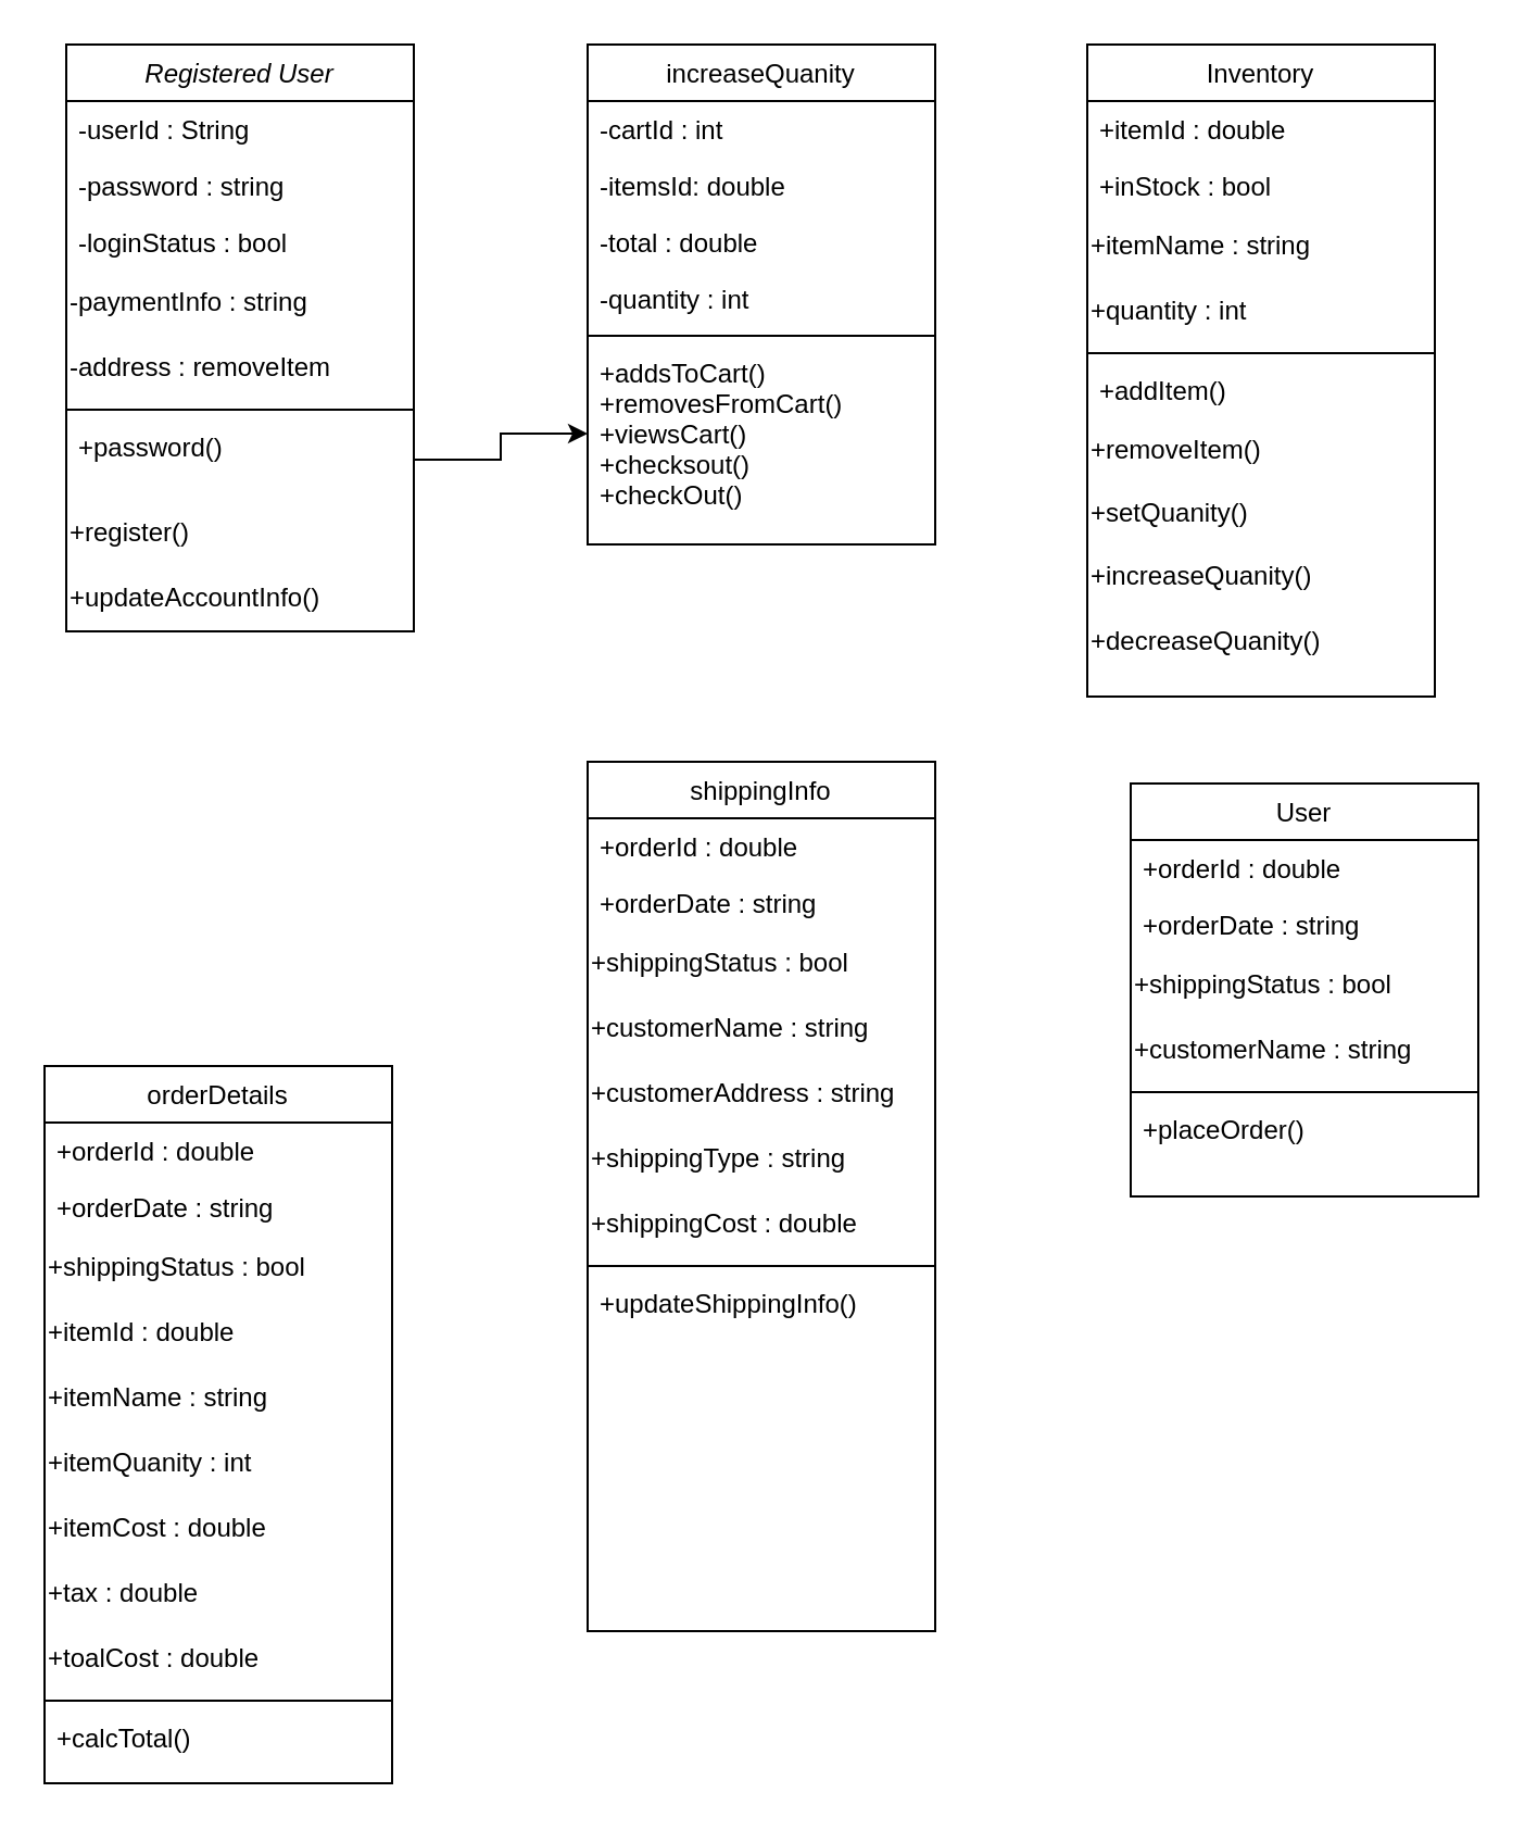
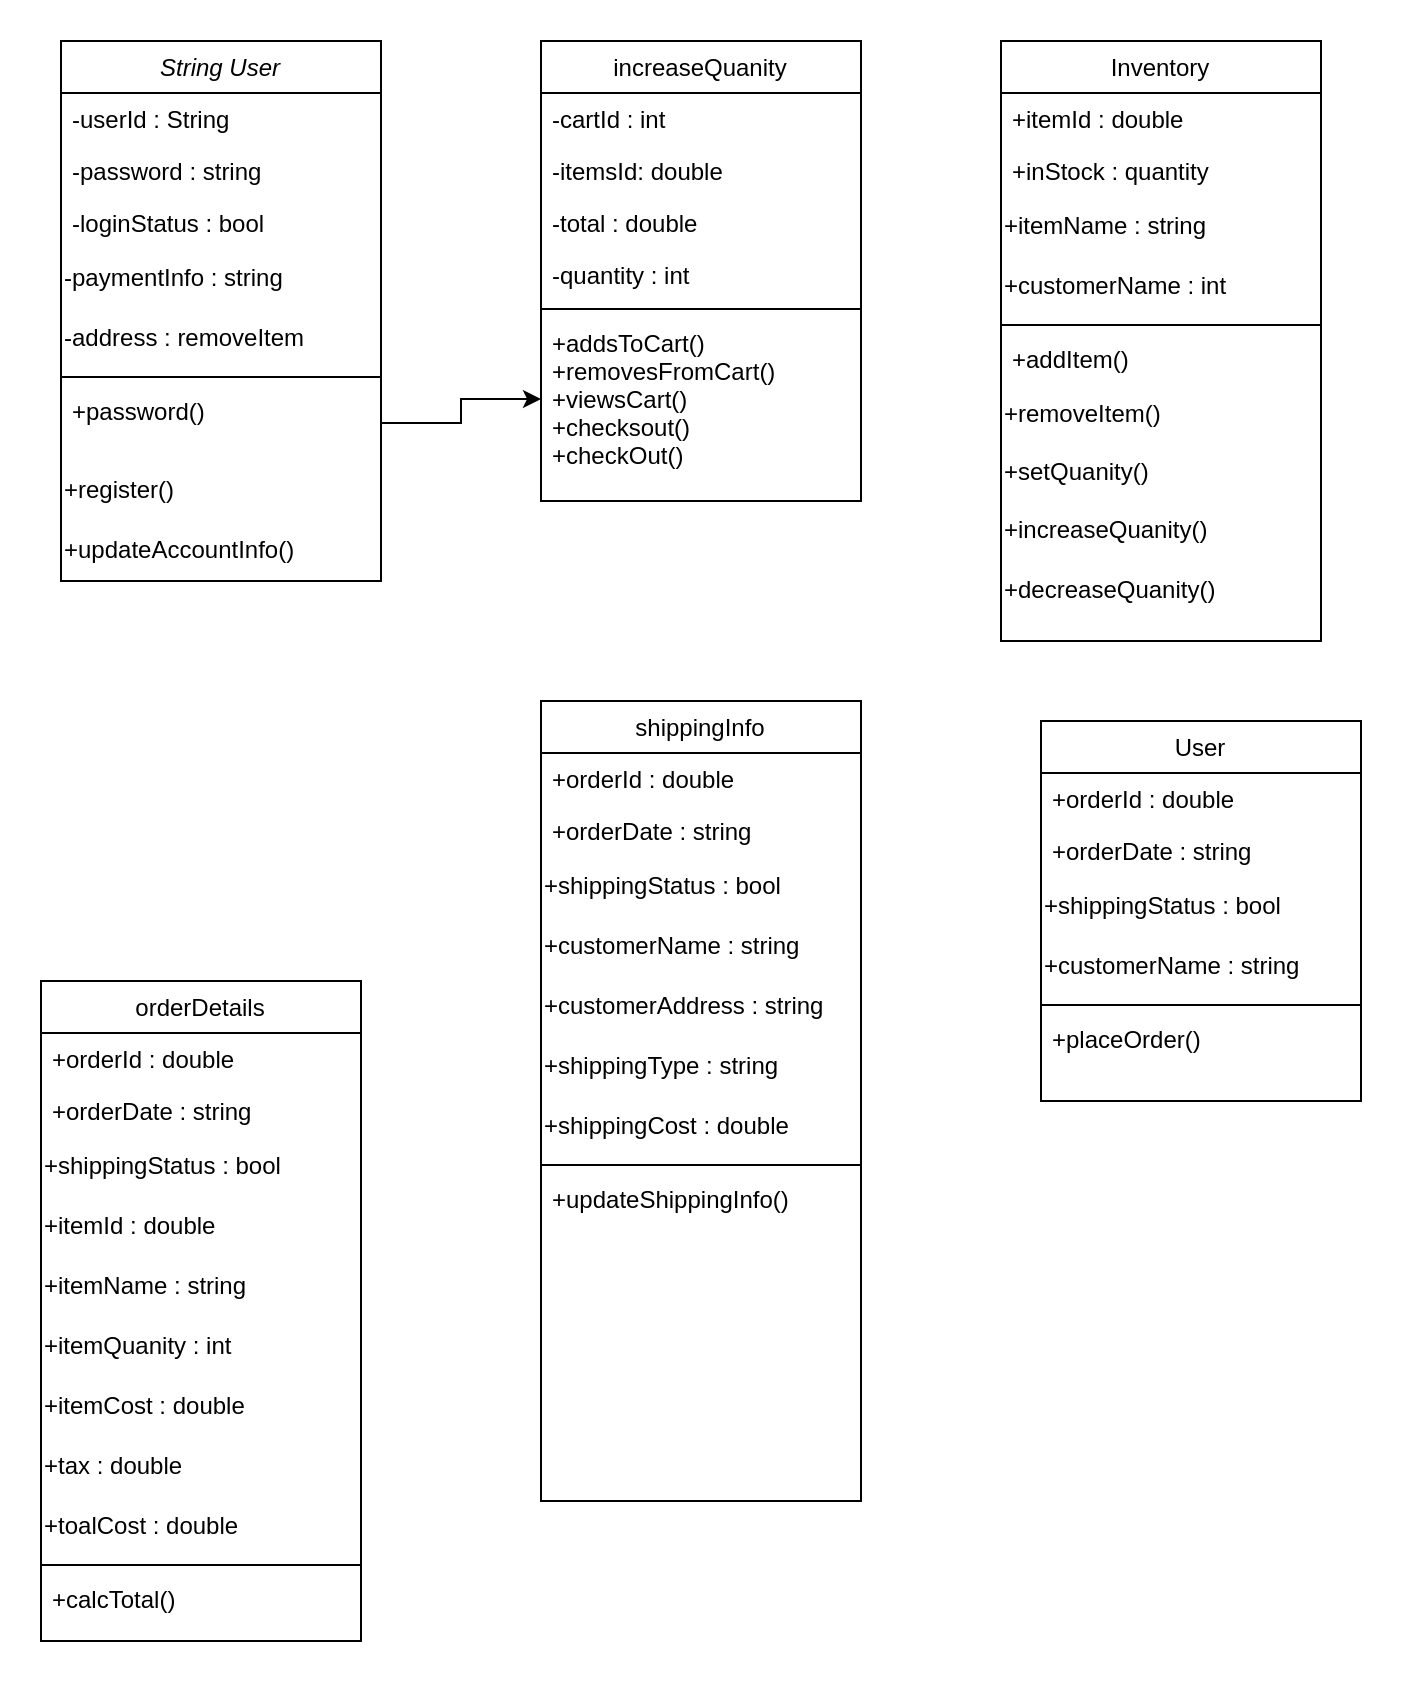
- <mxCell id="2" value="Registered User" style="swimlane;fontStyle=2;align=center;verticalAlign=top;childLayout=stackLayout;horizontal=1;startSize=26;horizontalStack=0;resizeParent=1;resizeLast=0;collapsible=1;marginBottom=0;rounded=0;shadow=0;strokeWidth=1;" parent="1" vertex="1"><mxGeometry x="30" y="20" width="160" height="270" as="geometry"><mxRectangle x="230" y="140" width="160" height="26" as="alternateBounds" /></mxGeometry></mxCell>
+ <mxCell id="2" value="String User" style="swimlane;fontStyle=2;align=center;verticalAlign=top;childLayout=stackLayout;horizontal=1;startSize=26;horizontalStack=0;resizeParent=1;resizeLast=0;collapsible=1;marginBottom=0;rounded=0;shadow=0;strokeWidth=1;" parent="1" vertex="1"><mxGeometry x="30" y="20" width="160" height="270" as="geometry"><mxRectangle x="230" y="140" width="160" height="26" as="alternateBounds" /></mxGeometry></mxCell>
- <mxCell id="14" value="+inStock : bool" style="text;align=left;verticalAlign=top;spacingLeft=4;spacingRight=4;overflow=hidden;rotatable=0;points=[[0,0.5],[1,0.5]];portConstraint=eastwest;rounded=0;shadow=0;html=0;" parent="12" vertex="1"><mxGeometry y="52" width="160" height="26" as="geometry" /></mxCell>
+ <mxCell id="14" value="+inStock : quantity" style="text;align=left;verticalAlign=top;spacingLeft=4;spacingRight=4;overflow=hidden;rotatable=0;points=[[0,0.5],[1,0.5]];portConstraint=eastwest;rounded=0;shadow=0;html=0;" parent="12" vertex="1"><mxGeometry y="52" width="160" height="26" as="geometry" /></mxCell>
- <mxCell id="16" value="+quantity : int" style="text;html=1;align=left;verticalAlign=middle;whiteSpace=wrap;rounded=0;" vertex="1" parent="12"><mxGeometry y="108" width="160" height="30" as="geometry" /></mxCell>
+ <mxCell id="16" value="+customerName : int" style="text;html=1;align=left;verticalAlign=middle;whiteSpace=wrap;rounded=0;" vertex="1" parent="12"><mxGeometry y="108" width="160" height="30" as="geometry" /></mxCell>
